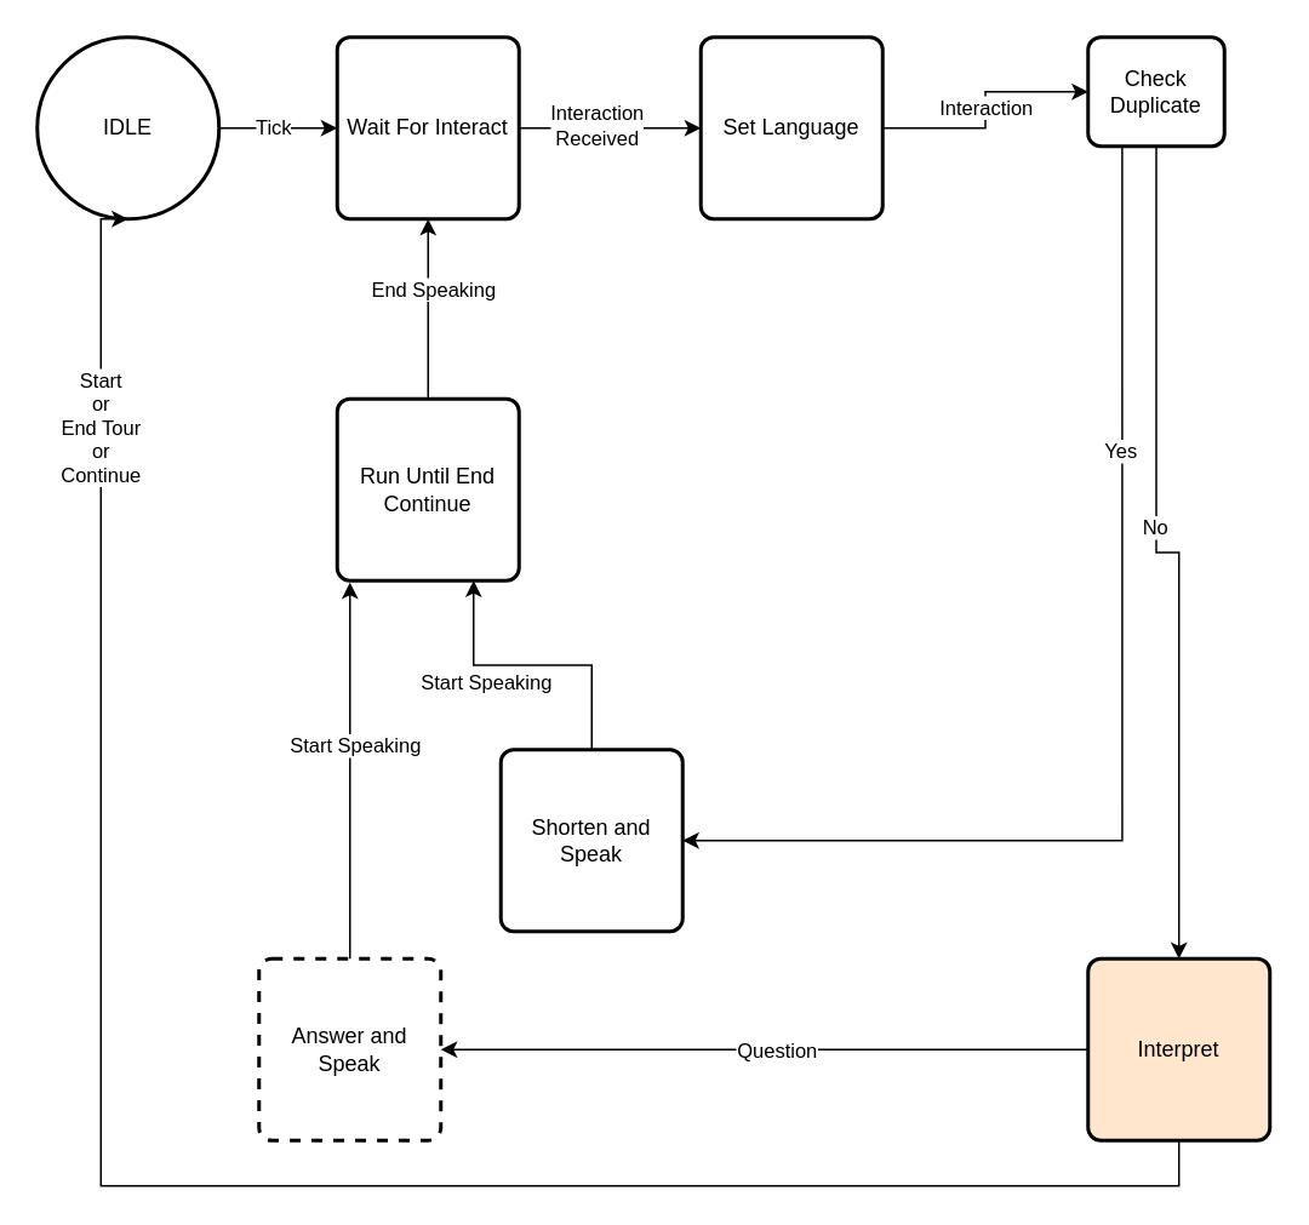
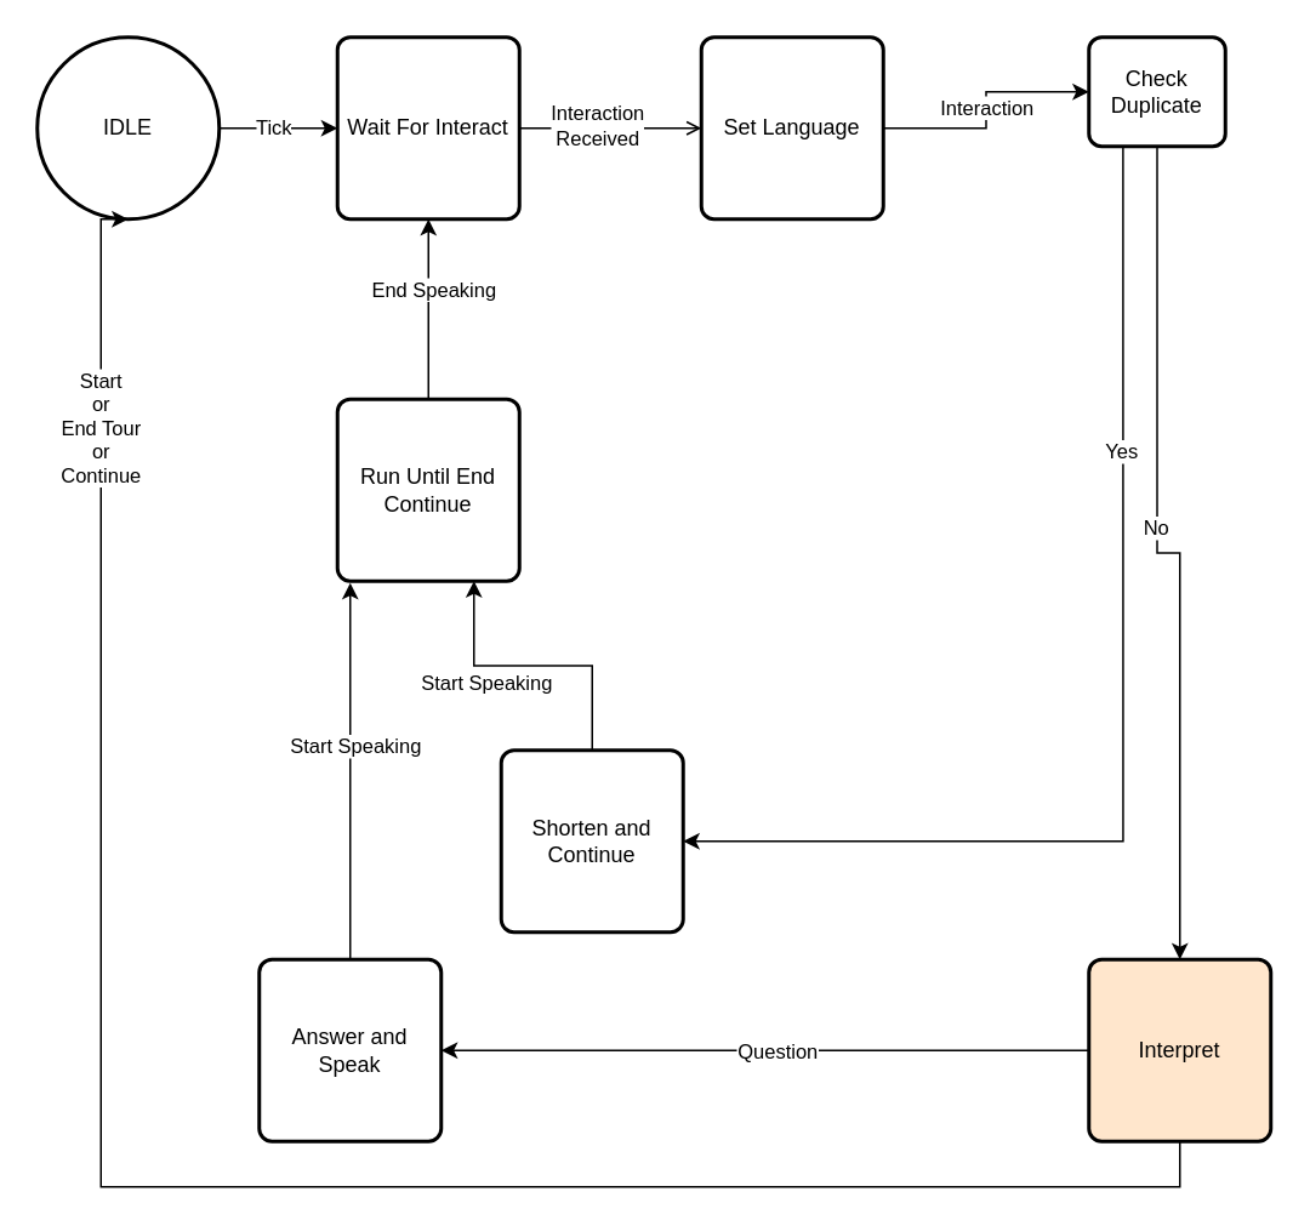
- <mxCell id="24" value="" style="edgeStyle=orthogonalEdgeStyle;rounded=0;orthogonalLoop=1;jettySize=auto;html=1;" edge="1" parent="1" source="7" target="26"><mxGeometry relative="1" as="geometry"><mxPoint x="598" y="70" as="targetPoint" /><mxPoint x="285" y="70" as="sourcePoint" /></mxGeometry></mxCell>
+ <mxCell id="24" value="" style="edgeStyle=orthogonalEdgeStyle;rounded=0;orthogonalLoop=1;jettySize=auto;html=1;endArrow=open;" edge="1" parent="1" source="7" target="26"><mxGeometry relative="1" as="geometry"><mxPoint x="598" y="70" as="targetPoint" /><mxPoint x="285" y="70" as="sourcePoint" /></mxGeometry></mxCell>
- <mxCell id="16" value="Shorten and Speak" style="rounded=1;whiteSpace=wrap;html=1;absoluteArcSize=1;arcSize=14;strokeWidth=2;" parent="1" vertex="1"><mxGeometry x="275" y="412" width="100" height="100" as="geometry" /></mxCell>
+ <mxCell id="16" value="Shorten and Continue" style="rounded=1;whiteSpace=wrap;html=1;absoluteArcSize=1;arcSize=14;strokeWidth=2;" parent="1" vertex="1"><mxGeometry x="275" y="412" width="100" height="100" as="geometry" /></mxCell>
- <mxCell id="17" value="Answer and Speak" style="rounded=1;whiteSpace=wrap;html=1;absoluteArcSize=1;arcSize=14;strokeWidth=2;dashed=1;" parent="1" vertex="1"><mxGeometry x="142" y="527" width="100" height="100" as="geometry" /></mxCell>
+ <mxCell id="17" value="Answer and Speak" style="rounded=1;whiteSpace=wrap;html=1;absoluteArcSize=1;arcSize=14;strokeWidth=2;" parent="1" vertex="1"><mxGeometry x="142" y="527" width="100" height="100" as="geometry" /></mxCell>
